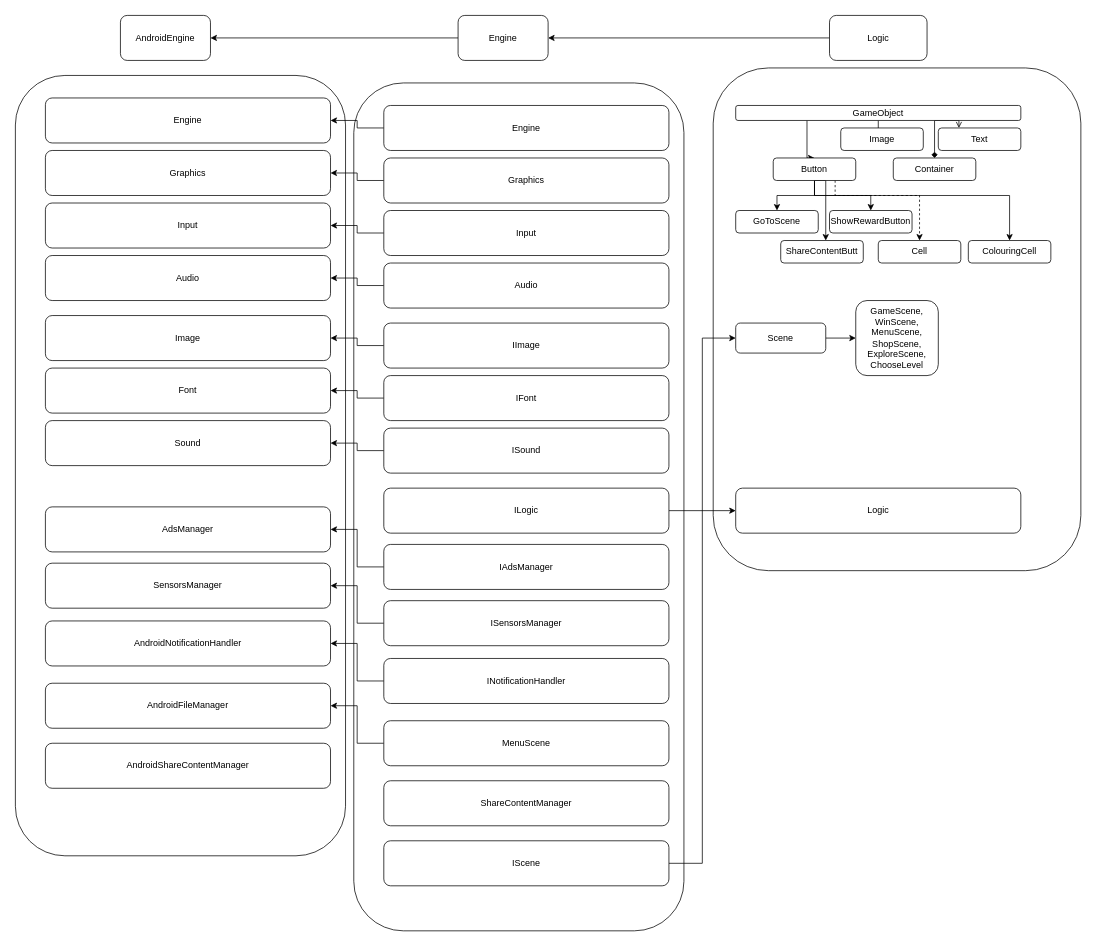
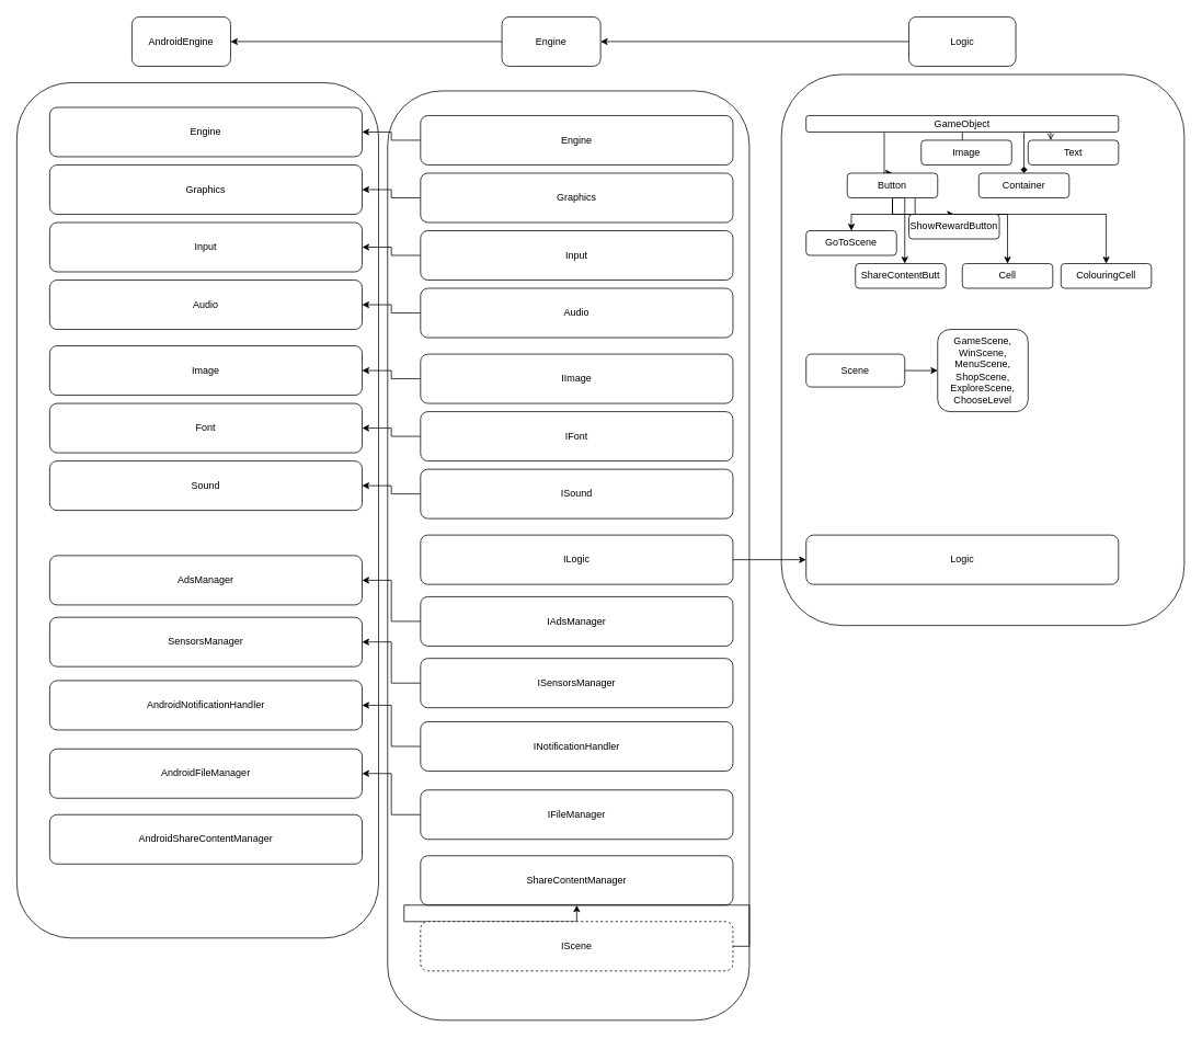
- <mxCell id="67" style="edgeStyle=orthogonalEdgeStyle;rounded=0;orthogonalLoop=1;jettySize=auto;html=1;exitX=0.75;exitY=1;exitDx=0;exitDy=0;dashed=1;" edge="1" parent="1" source="69" target="73"><mxGeometry relative="1" as="geometry"><Array as="points"><mxPoint x="1112" y="260" /><mxPoint x="1225" y="260" /></Array></mxGeometry></mxCell>
+ <mxCell id="67" style="edgeStyle=orthogonalEdgeStyle;rounded=0;orthogonalLoop=1;jettySize=auto;html=1;exitX=0.75;exitY=1;exitDx=0;exitDy=0;" edge="1" parent="1" source="69" target="73"><mxGeometry relative="1" as="geometry"><Array as="points"><mxPoint x="1112" y="260" /><mxPoint x="1225" y="260" /></Array></mxGeometry></mxCell>
- <mxCell id="71" value="ShowRewardButton" style="rounded=1;whiteSpace=wrap;html=1;" vertex="1" parent="1"><mxGeometry x="1105" y="280" width="110" height="30" as="geometry" /></mxCell>
+ <mxCell id="71" value="ShowRewardButton" style="rounded=1;whiteSpace=wrap;html=1;" vertex="1" parent="1"><mxGeometry x="1105" y="260" width="110" height="30" as="geometry" /></mxCell>
- <mxCell id="80" style="edgeStyle=orthogonalEdgeStyle;rounded=0;orthogonalLoop=1;jettySize=auto;html=1;exitX=1;exitY=0.5;exitDx=0;exitDy=0;entryX=0;entryY=0.5;entryDx=0;entryDy=0;" edge="1" parent="1" source="81" target="79"><mxGeometry relative="1" as="geometry" /></mxCell>
+ <mxCell id="80" style="edgeStyle=orthogonalEdgeStyle;rounded=0;orthogonalLoop=1;jettySize=auto;html=1;exitX=1;exitY=0.5;exitDx=0;exitDy=0;" edge="1" parent="1" source="81" target="57"><mxGeometry relative="1" as="geometry" /></mxCell>
- <mxCell id="53" value="MenuScene" style="rounded=1;whiteSpace=wrap;html=1;" vertex="1" parent="1"><mxGeometry x="511" y="960" width="380" height="60" as="geometry" /></mxCell>
+ <mxCell id="53" value="IFileManager" style="rounded=1;whiteSpace=wrap;html=1;" vertex="1" parent="1"><mxGeometry x="511" y="960" width="380" height="60" as="geometry" /></mxCell>
- <mxCell id="81" value="IScene" style="rounded=1;whiteSpace=wrap;html=1;" vertex="1" parent="1"><mxGeometry x="511" y="1120" width="380" height="60" as="geometry" /></mxCell>
+ <mxCell id="81" value="IScene" style="rounded=1;whiteSpace=wrap;html=1;dashed=1;" vertex="1" parent="1"><mxGeometry x="511" y="1120" width="380" height="60" as="geometry" /></mxCell>
